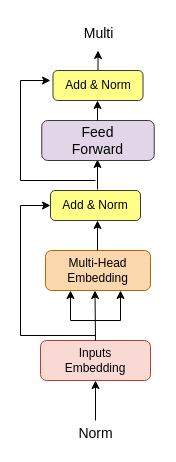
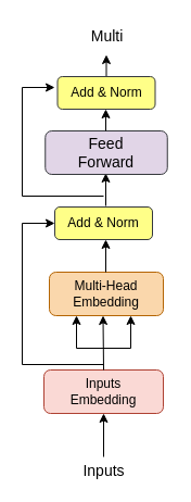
- <mxCell id="10" value="&lt;span style=&quot;font-weight: normal&quot;&gt;&lt;font style=&quot;font-size: 14px&quot;&gt;Norm&lt;/font&gt;&lt;/span&gt;" style="text;strokeColor=none;fillColor=none;html=1;fontSize=24;fontStyle=1;verticalAlign=middle;align=center;" vertex="1" parent="1"><mxGeometry x="55" y="420" width="80" height="20" as="geometry" /></mxCell>
+ <mxCell id="10" value="&lt;span style=&quot;font-weight: normal&quot;&gt;&lt;font style=&quot;font-size: 14px&quot;&gt;Inputs&lt;/font&gt;&lt;/span&gt;" style="text;strokeColor=none;fillColor=none;html=1;fontSize=24;fontStyle=1;verticalAlign=middle;align=center;" vertex="1" parent="1"><mxGeometry x="55" y="420" width="80" height="20" as="geometry" /></mxCell>
